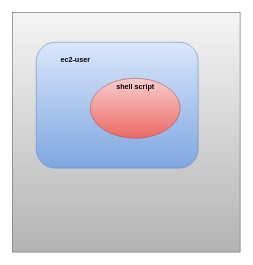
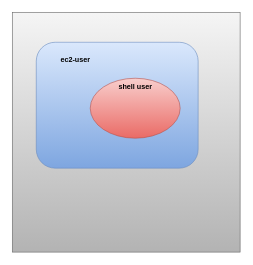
- <mxCell id="6" value="&lt;b&gt;shell script&lt;/b&gt;" style="text;html=1;align=center;verticalAlign=middle;resizable=0;points=[];autosize=1;strokeColor=none;fillColor=none;" vertex="1" parent="1"><mxGeometry x="180" y="130" width="90" height="30" as="geometry" /></mxCell>
+ <mxCell id="6" value="&lt;b&gt;shell user&lt;/b&gt;" style="text;html=1;align=center;verticalAlign=middle;resizable=0;points=[];autosize=1;strokeColor=none;fillColor=none;" vertex="1" parent="1"><mxGeometry x="180" y="130" width="90" height="30" as="geometry" /></mxCell>
